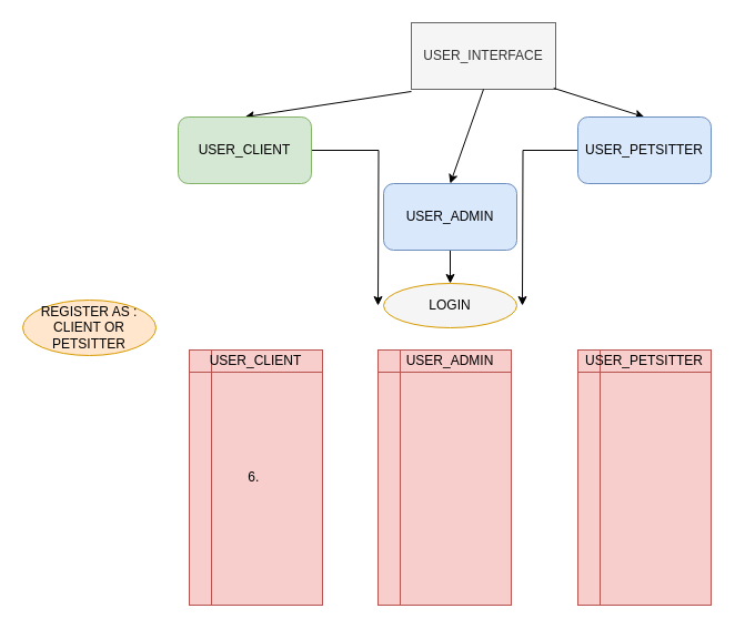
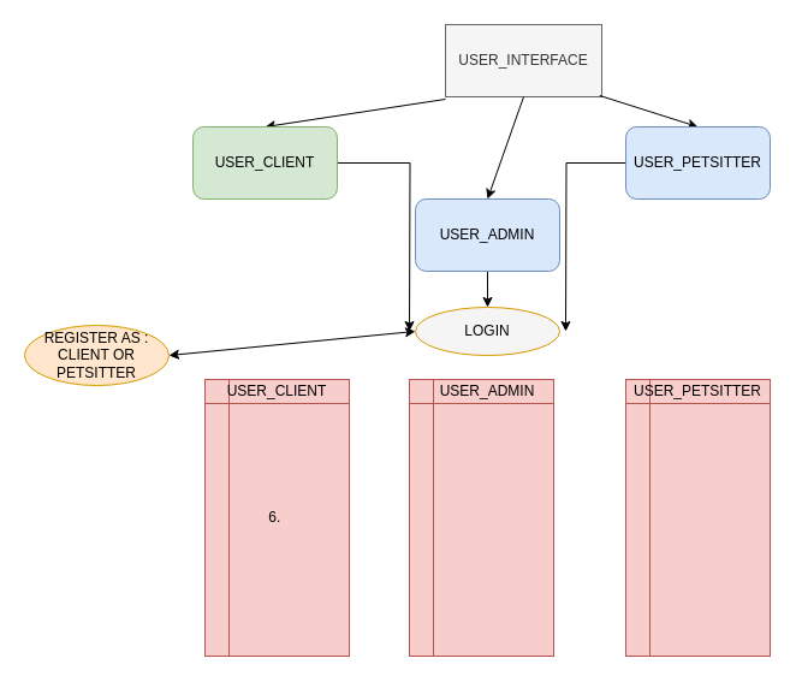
+ <mxCell id="18" value="" style="endArrow=classic;startArrow=classic;html=1;entryX=1;entryY=0.5;entryDx=0;entryDy=0;exitX=0;exitY=0.5;exitDx=0;exitDy=0;" edge="1" parent="1" source="16" target="17"><mxGeometry width="50" height="50" relative="1" as="geometry"><mxPoint x="20" y="615" as="sourcePoint" /><mxPoint x="70" y="565" as="targetPoint" /></mxGeometry></mxCell>
